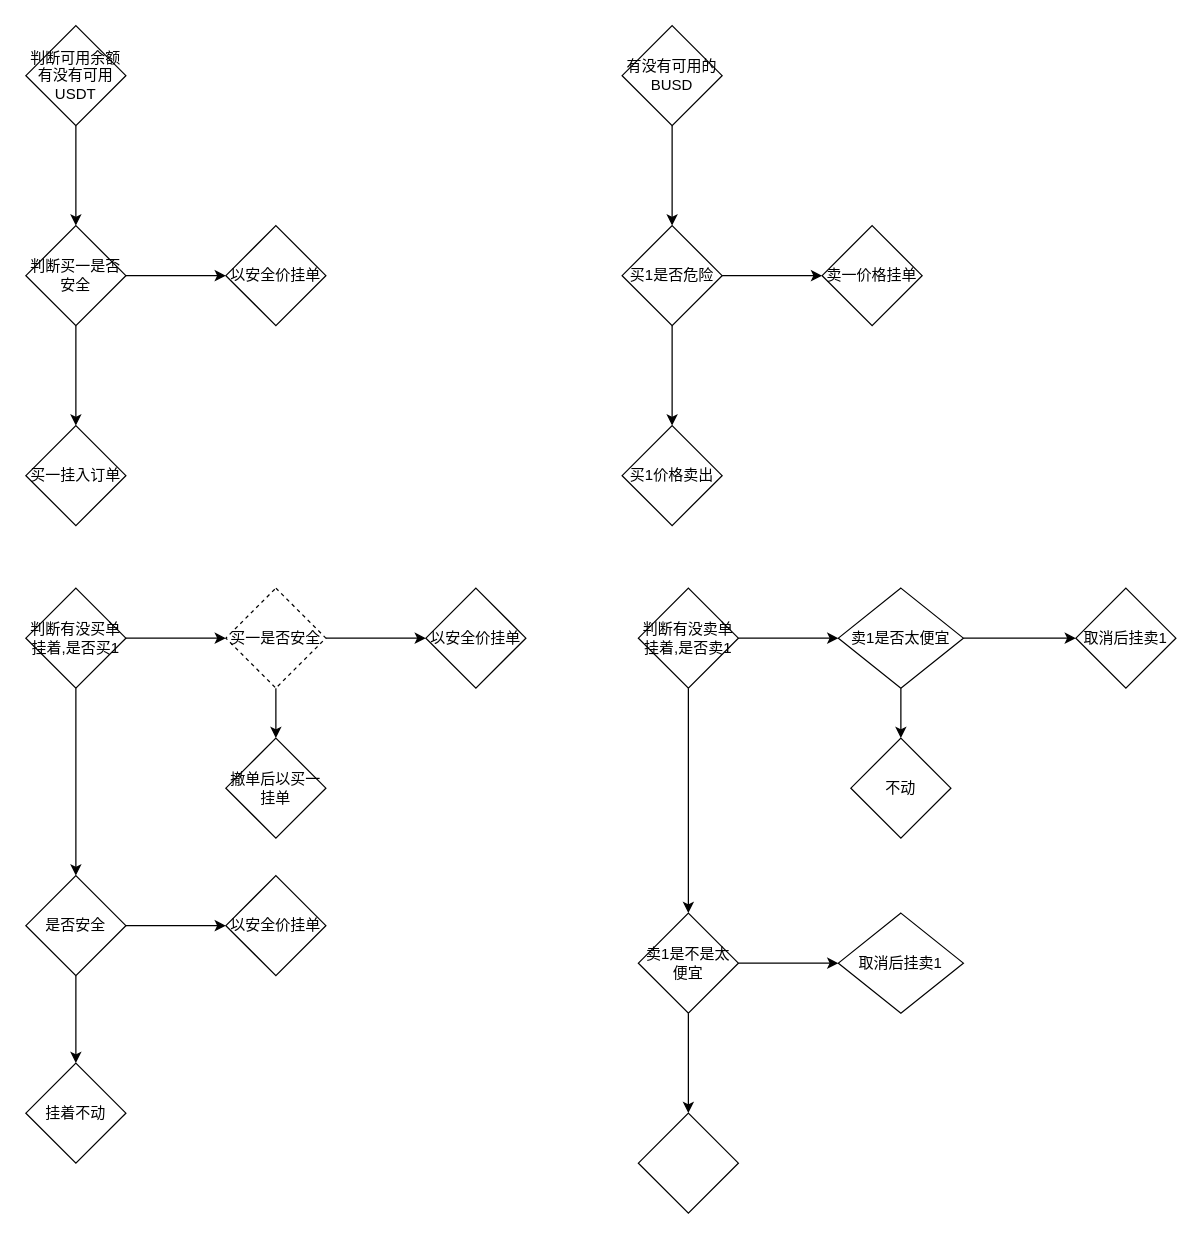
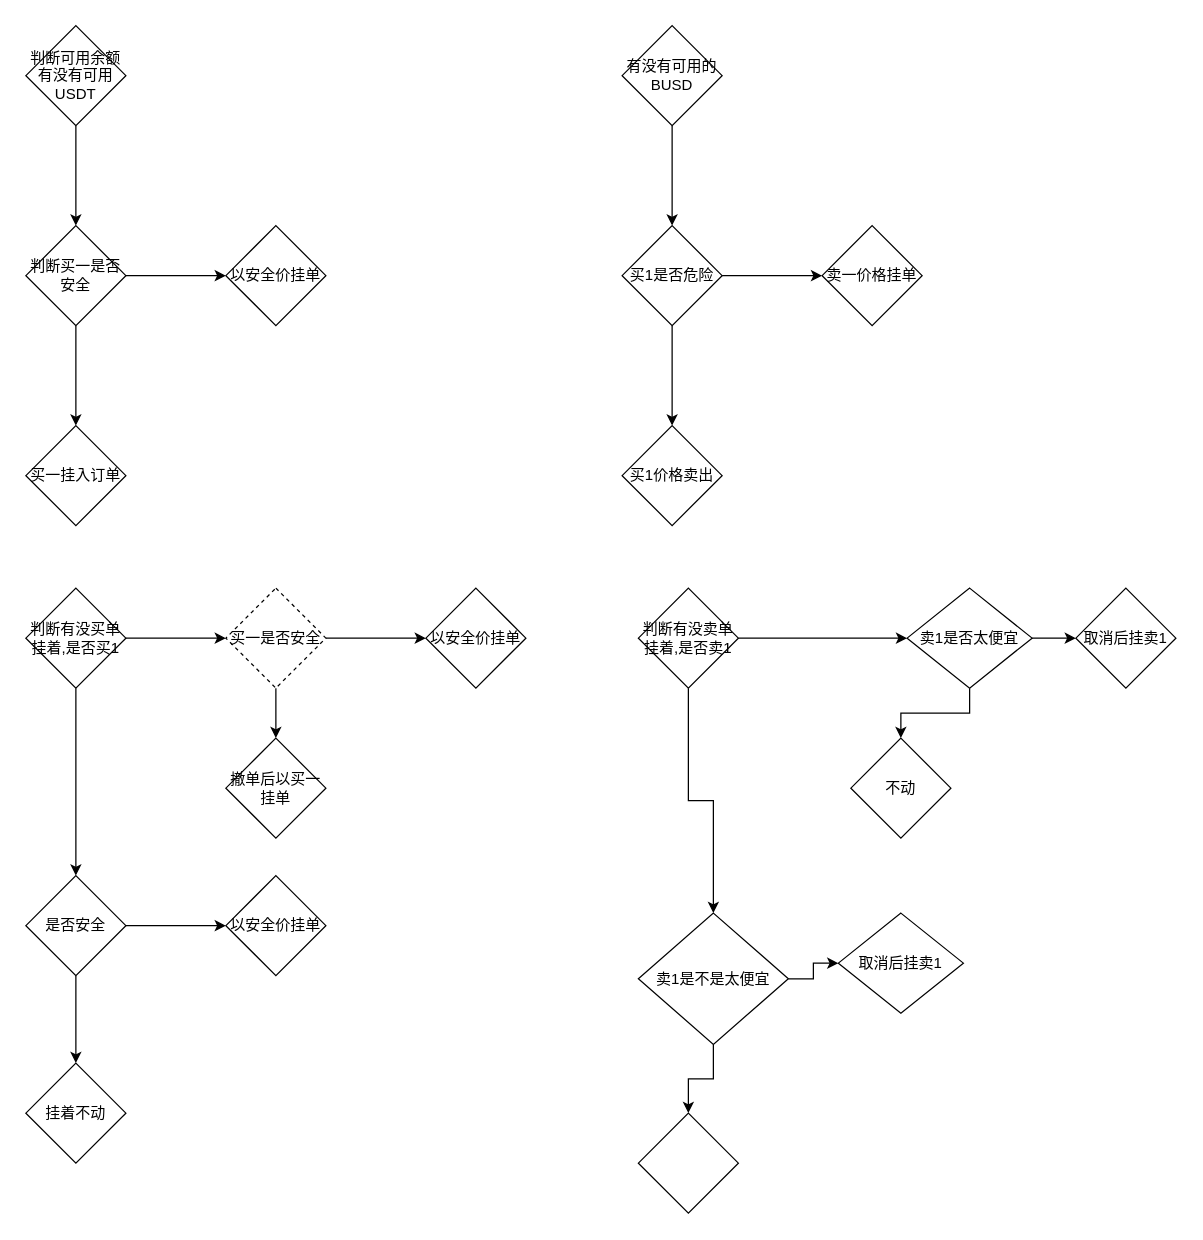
- <mxCell id="38" value="卖1是否太便宜" style="rhombus;whiteSpace=wrap;html=1;" parent="1" vertex="1"><mxGeometry x="670" y="470" width="100" height="80" as="geometry" /></mxCell>
+ <mxCell id="38" value="卖1是否太便宜" style="rhombus;whiteSpace=wrap;html=1;" parent="1" vertex="1"><mxGeometry x="725" y="470" width="100" height="80" as="geometry" /></mxCell>
- <mxCell id="34" value="卖1是不是太便宜" style="rhombus;whiteSpace=wrap;html=1;" parent="1" vertex="1"><mxGeometry x="510" y="730" width="80" height="80" as="geometry" /></mxCell>
+ <mxCell id="34" value="卖1是不是太便宜" style="rhombus;whiteSpace=wrap;html=1;" parent="1" vertex="1"><mxGeometry x="510" y="730" width="120" height="105" as="geometry" /></mxCell>
